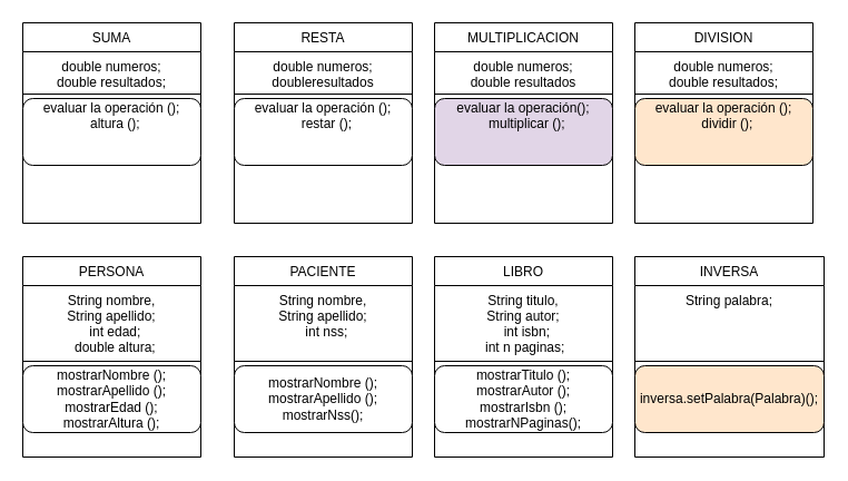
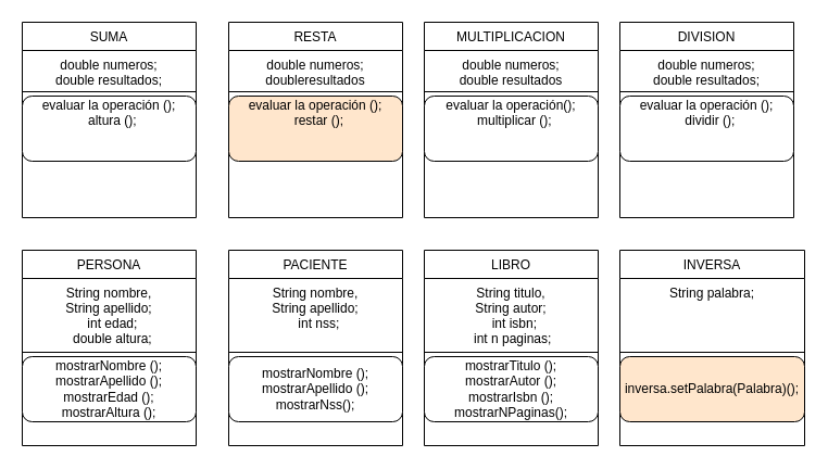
- <mxCell id="9" value="&lt;div style=&quot;&quot;&gt;&lt;span style=&quot;background-color: initial;&quot;&gt;evaluar la operación ();&lt;/span&gt;&lt;/div&gt;&lt;div style=&quot;&quot;&gt;&lt;font style=&quot;vertical-align: inherit;&quot;&gt;&lt;font style=&quot;vertical-align: inherit;&quot;&gt;&lt;font style=&quot;vertical-align: inherit;&quot;&gt;&lt;font style=&quot;vertical-align: inherit;&quot;&gt;&amp;nbsp; restar ();&lt;/font&gt;&lt;/font&gt;&lt;/font&gt;&lt;/font&gt;&lt;/div&gt;&lt;div&gt;&lt;div style=&quot;text-align: left;&quot;&gt;&lt;span style=&quot;background-color: initial;&quot;&gt;&amp;nbsp;&lt;/span&gt;&lt;/div&gt;&lt;div&gt;&lt;font style=&quot;vertical-align: inherit;&quot;&gt;&lt;font style=&quot;vertical-align: inherit;&quot;&gt;&lt;br&gt;&lt;/font&gt;&lt;/font&gt;&lt;/div&gt;&lt;/div&gt;" style="rounded=1;whiteSpace=wrap;html=1;" vertex="1" parent="6"><mxGeometry y="68" width="160" height="60" as="geometry" /></mxCell>
+ <mxCell id="9" value="&lt;div style=&quot;&quot;&gt;&lt;span style=&quot;background-color: initial;&quot;&gt;evaluar la operación ();&lt;/span&gt;&lt;/div&gt;&lt;div style=&quot;&quot;&gt;&lt;font style=&quot;vertical-align: inherit;&quot;&gt;&lt;font style=&quot;vertical-align: inherit;&quot;&gt;&lt;font style=&quot;vertical-align: inherit;&quot;&gt;&lt;font style=&quot;vertical-align: inherit;&quot;&gt;&amp;nbsp; restar ();&lt;/font&gt;&lt;/font&gt;&lt;/font&gt;&lt;/font&gt;&lt;/div&gt;&lt;div&gt;&lt;div style=&quot;text-align: left;&quot;&gt;&lt;span style=&quot;background-color: initial;&quot;&gt;&amp;nbsp;&lt;/span&gt;&lt;/div&gt;&lt;div&gt;&lt;font style=&quot;vertical-align: inherit;&quot;&gt;&lt;font style=&quot;vertical-align: inherit;&quot;&gt;&lt;br&gt;&lt;/font&gt;&lt;/font&gt;&lt;/div&gt;&lt;/div&gt;" style="rounded=1;whiteSpace=wrap;html=1;fillColor=#ffe6cc;" vertex="1" parent="6"><mxGeometry y="68" width="160" height="60" as="geometry" /></mxCell>
- <mxCell id="13" value="&lt;div style=&quot;&quot;&gt;&lt;span style=&quot;background-color: initial;&quot;&gt;evaluar la operación();&lt;/span&gt;&lt;/div&gt;&lt;div style=&quot;&quot;&gt;&lt;font style=&quot;vertical-align: inherit;&quot;&gt;&lt;font style=&quot;vertical-align: inherit;&quot;&gt;&lt;font style=&quot;vertical-align: inherit;&quot;&gt;&lt;font style=&quot;vertical-align: inherit;&quot;&gt;&amp;nbsp; multiplicar ();&lt;/font&gt;&lt;/font&gt;&lt;/font&gt;&lt;/font&gt;&lt;/div&gt;&lt;div&gt;&lt;div style=&quot;text-align: left;&quot;&gt;&lt;span style=&quot;background-color: initial;&quot;&gt;&amp;nbsp;&lt;/span&gt;&lt;/div&gt;&lt;div&gt;&lt;font style=&quot;vertical-align: inherit;&quot;&gt;&lt;font style=&quot;vertical-align: inherit;&quot;&gt;&lt;br&gt;&lt;/font&gt;&lt;/font&gt;&lt;/div&gt;&lt;/div&gt;" style="rounded=1;whiteSpace=wrap;html=1;fillColor=#e1d5e7;" vertex="1" parent="10"><mxGeometry y="68" width="160" height="60" as="geometry" /></mxCell>
+ <mxCell id="13" value="&lt;div style=&quot;&quot;&gt;&lt;span style=&quot;background-color: initial;&quot;&gt;evaluar la operación();&lt;/span&gt;&lt;/div&gt;&lt;div style=&quot;&quot;&gt;&lt;font style=&quot;vertical-align: inherit;&quot;&gt;&lt;font style=&quot;vertical-align: inherit;&quot;&gt;&lt;font style=&quot;vertical-align: inherit;&quot;&gt;&lt;font style=&quot;vertical-align: inherit;&quot;&gt;&amp;nbsp; multiplicar ();&lt;/font&gt;&lt;/font&gt;&lt;/font&gt;&lt;/font&gt;&lt;/div&gt;&lt;div&gt;&lt;div style=&quot;text-align: left;&quot;&gt;&lt;span style=&quot;background-color: initial;&quot;&gt;&amp;nbsp;&lt;/span&gt;&lt;/div&gt;&lt;div&gt;&lt;font style=&quot;vertical-align: inherit;&quot;&gt;&lt;font style=&quot;vertical-align: inherit;&quot;&gt;&lt;br&gt;&lt;/font&gt;&lt;/font&gt;&lt;/div&gt;&lt;/div&gt;" style="rounded=1;whiteSpace=wrap;html=1;" vertex="1" parent="10"><mxGeometry y="68" width="160" height="60" as="geometry" /></mxCell>
- <mxCell id="17" value="&lt;div style=&quot;&quot;&gt;&lt;span style=&quot;background-color: initial;&quot;&gt;evaluar la operación ();&lt;/span&gt;&lt;/div&gt;&lt;div style=&quot;&quot;&gt;&lt;font style=&quot;vertical-align: inherit;&quot;&gt;&lt;font style=&quot;vertical-align: inherit;&quot;&gt;&lt;font style=&quot;vertical-align: inherit;&quot;&gt;&lt;font style=&quot;vertical-align: inherit;&quot;&gt;&amp;nbsp; dividir ();&lt;/font&gt;&lt;/font&gt;&lt;/font&gt;&lt;/font&gt;&lt;/div&gt;&lt;div&gt;&lt;div style=&quot;text-align: left;&quot;&gt;&lt;span style=&quot;background-color: initial;&quot;&gt;&amp;nbsp;&lt;/span&gt;&lt;/div&gt;&lt;div&gt;&lt;font style=&quot;vertical-align: inherit;&quot;&gt;&lt;font style=&quot;vertical-align: inherit;&quot;&gt;&lt;br&gt;&lt;/font&gt;&lt;/font&gt;&lt;/div&gt;&lt;/div&gt;" style="rounded=1;whiteSpace=wrap;html=1;fillColor=#ffe6cc;" vertex="1" parent="14"><mxGeometry y="68" width="160" height="60" as="geometry" /></mxCell>
+ <mxCell id="17" value="&lt;div style=&quot;&quot;&gt;&lt;span style=&quot;background-color: initial;&quot;&gt;evaluar la operación ();&lt;/span&gt;&lt;/div&gt;&lt;div style=&quot;&quot;&gt;&lt;font style=&quot;vertical-align: inherit;&quot;&gt;&lt;font style=&quot;vertical-align: inherit;&quot;&gt;&lt;font style=&quot;vertical-align: inherit;&quot;&gt;&lt;font style=&quot;vertical-align: inherit;&quot;&gt;&amp;nbsp; dividir ();&lt;/font&gt;&lt;/font&gt;&lt;/font&gt;&lt;/font&gt;&lt;/div&gt;&lt;div&gt;&lt;div style=&quot;text-align: left;&quot;&gt;&lt;span style=&quot;background-color: initial;&quot;&gt;&amp;nbsp;&lt;/span&gt;&lt;/div&gt;&lt;div&gt;&lt;font style=&quot;vertical-align: inherit;&quot;&gt;&lt;font style=&quot;vertical-align: inherit;&quot;&gt;&lt;br&gt;&lt;/font&gt;&lt;/font&gt;&lt;/div&gt;&lt;/div&gt;" style="rounded=1;whiteSpace=wrap;html=1;" vertex="1" parent="14"><mxGeometry y="68" width="160" height="60" as="geometry" /></mxCell>
